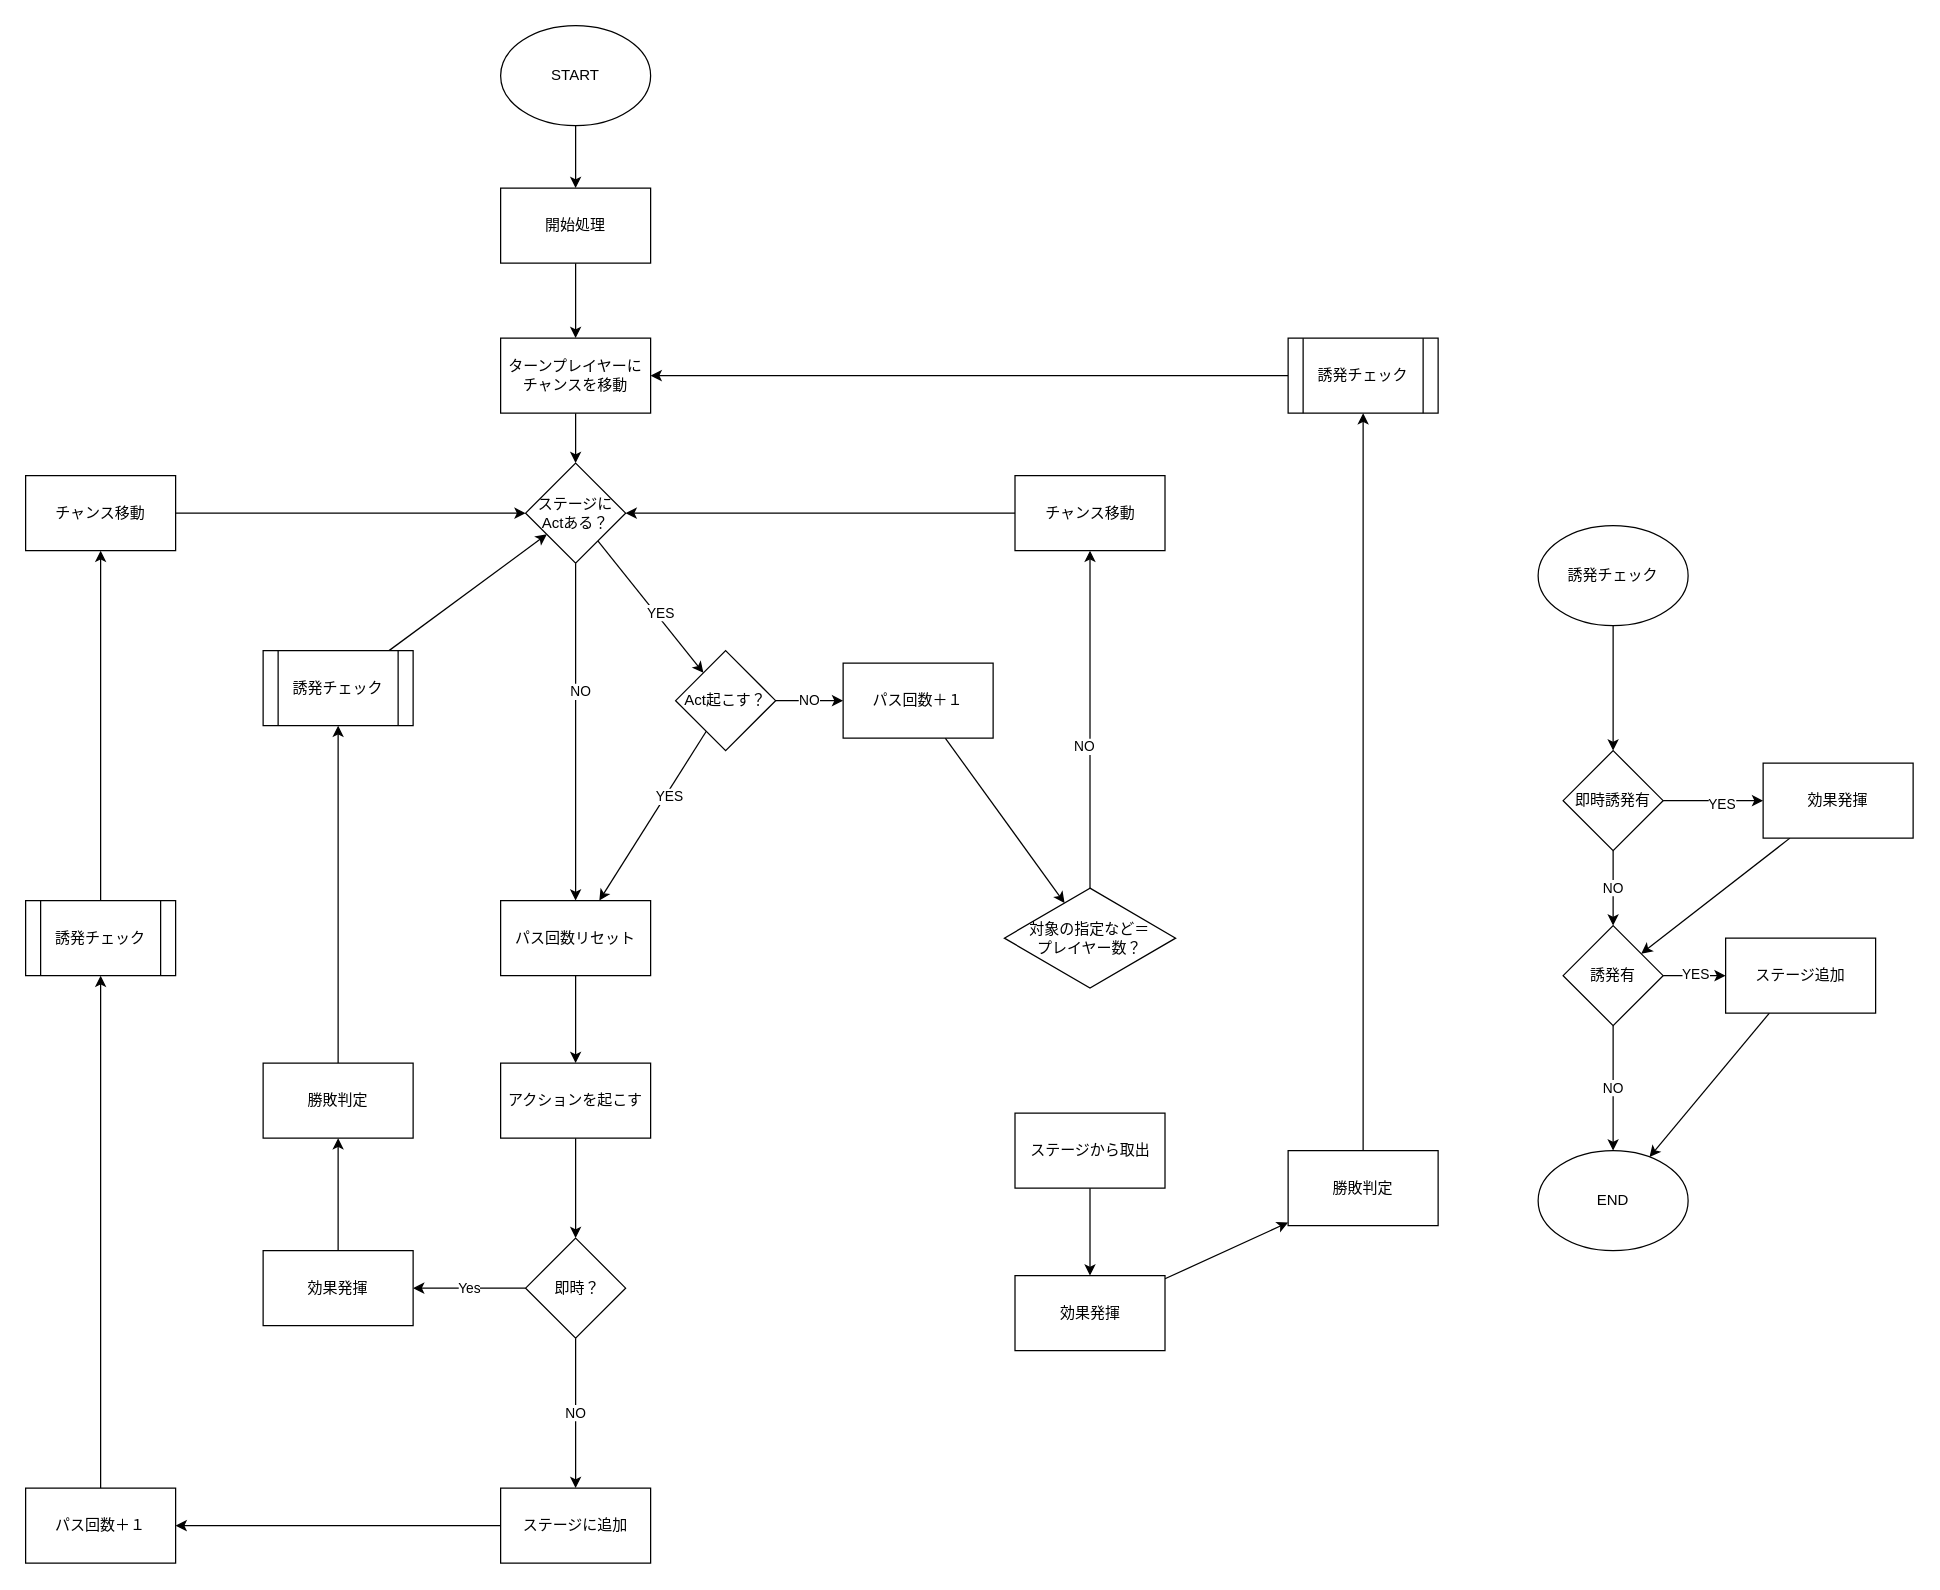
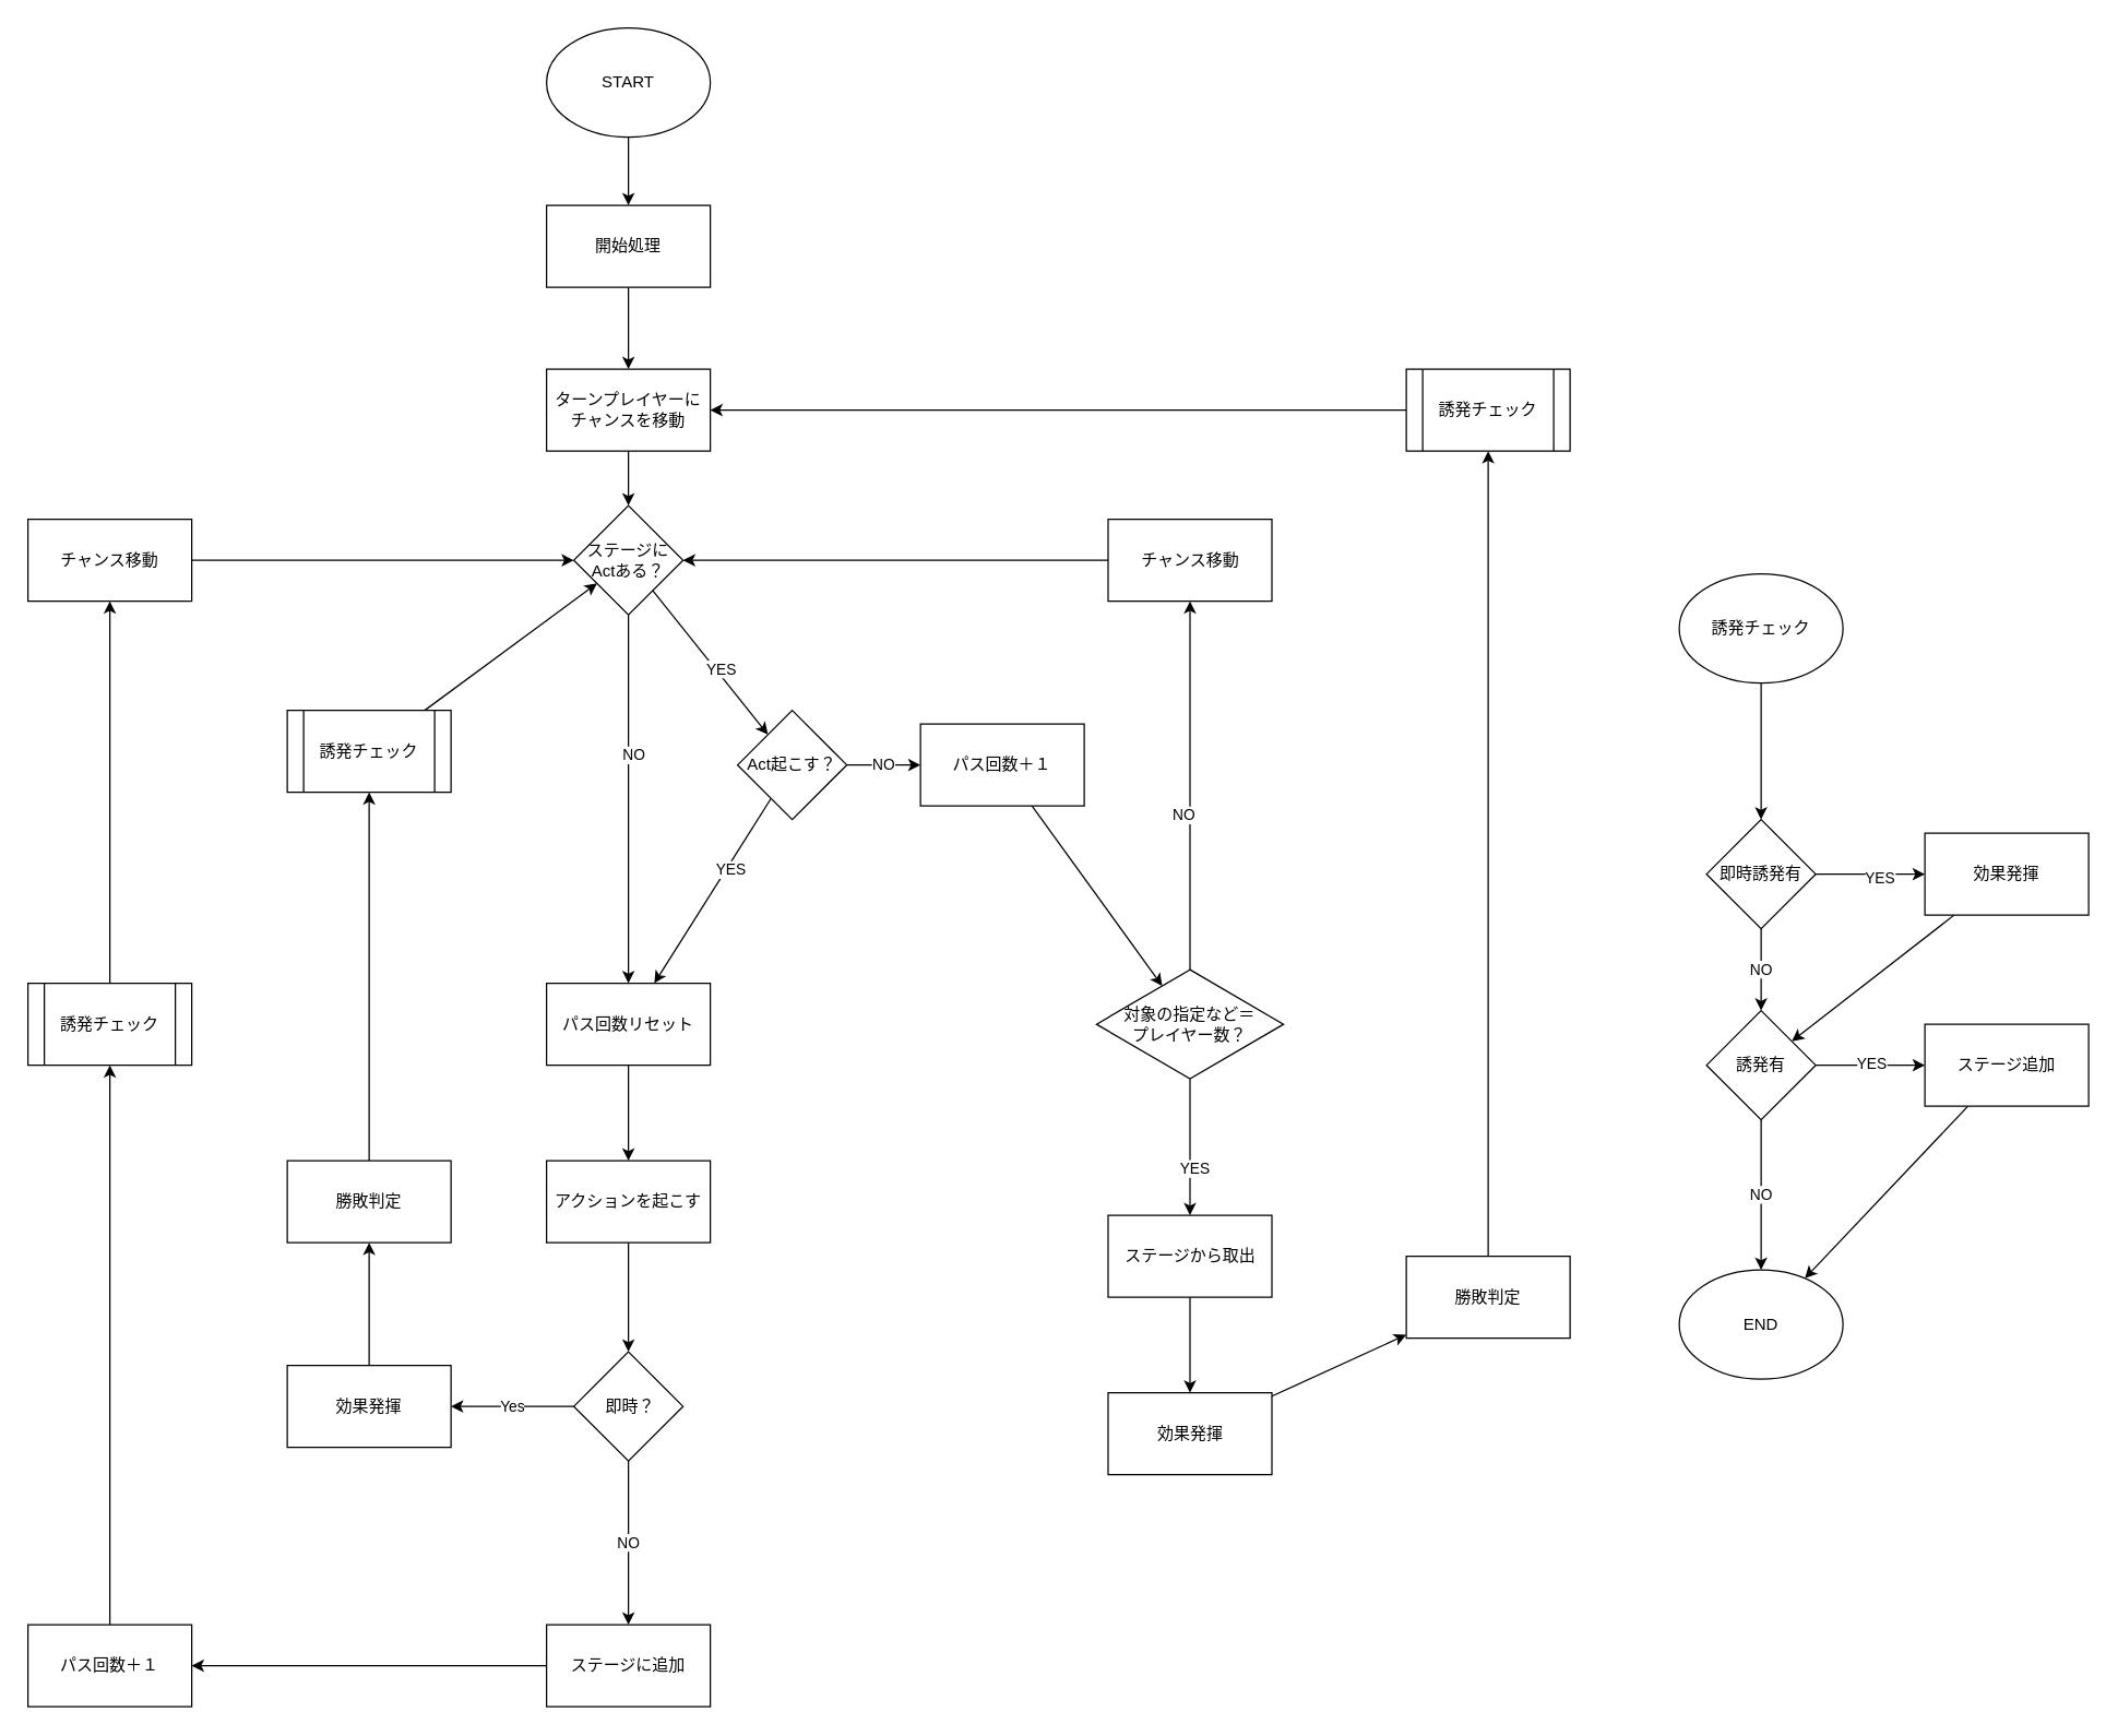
- <mxCell id="29" value="ステージ追加" style="rounded=0;whiteSpace=wrap;html=1;" parent="1" vertex="1"><mxGeometry x="1380" y="750" width="120" height="60" as="geometry" /></mxCell>
+ <mxCell id="29" value="ステージ追加" style="rounded=0;whiteSpace=wrap;html=1;" parent="1" vertex="1"><mxGeometry x="1410" width="120" height="60" as="geometry" y="750" /></mxCell>
+ <mxCell id="38" style="edgeStyle=none;rounded=0;orthogonalLoop=1;jettySize=auto;html=1;" parent="1" source="40" target="53" edge="1"><mxGeometry relative="1" as="geometry" /></mxCell>
+ <mxCell id="39" value="YES" style="edgeLabel;html=1;align=center;verticalAlign=middle;resizable=0;points=[];" parent="38" vertex="1" connectable="0"><mxGeometry x="0.293" y="3" relative="1" as="geometry"><mxPoint as="offset" /></mxGeometry></mxCell>
- <mxCell id="46" value="END" style="ellipse;whiteSpace=wrap;html=1;" parent="1" vertex="1"><mxGeometry x="1230" y="920" width="120" height="80" as="geometry" /></mxCell>
+ <mxCell id="46" value="END" style="ellipse;whiteSpace=wrap;html=1;" parent="1" vertex="1"><mxGeometry x="1230" y="930" width="120" height="80" as="geometry" /></mxCell>
